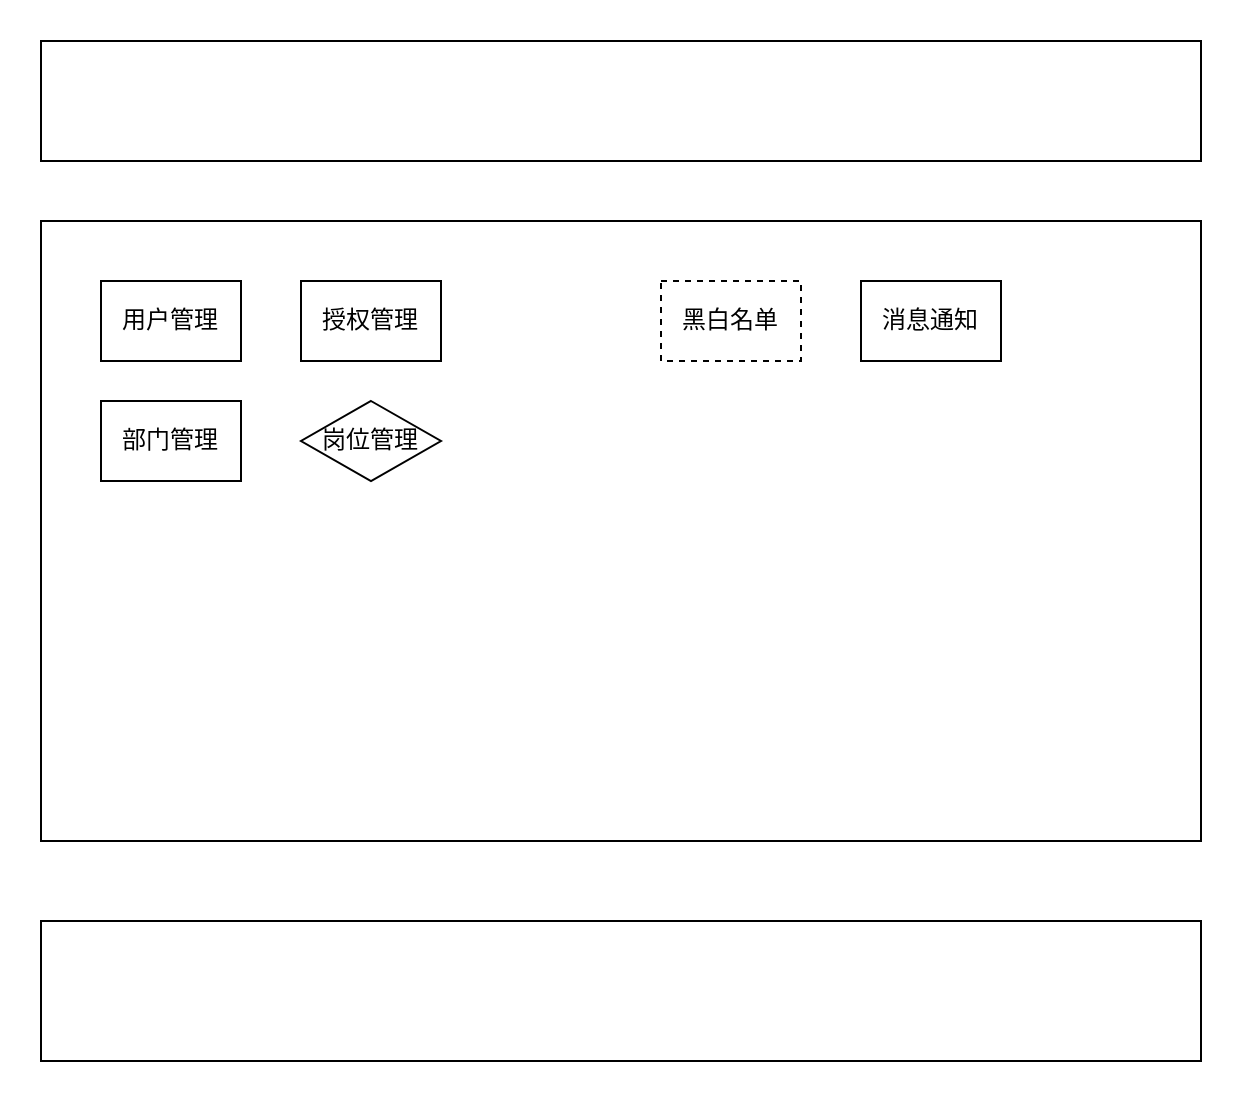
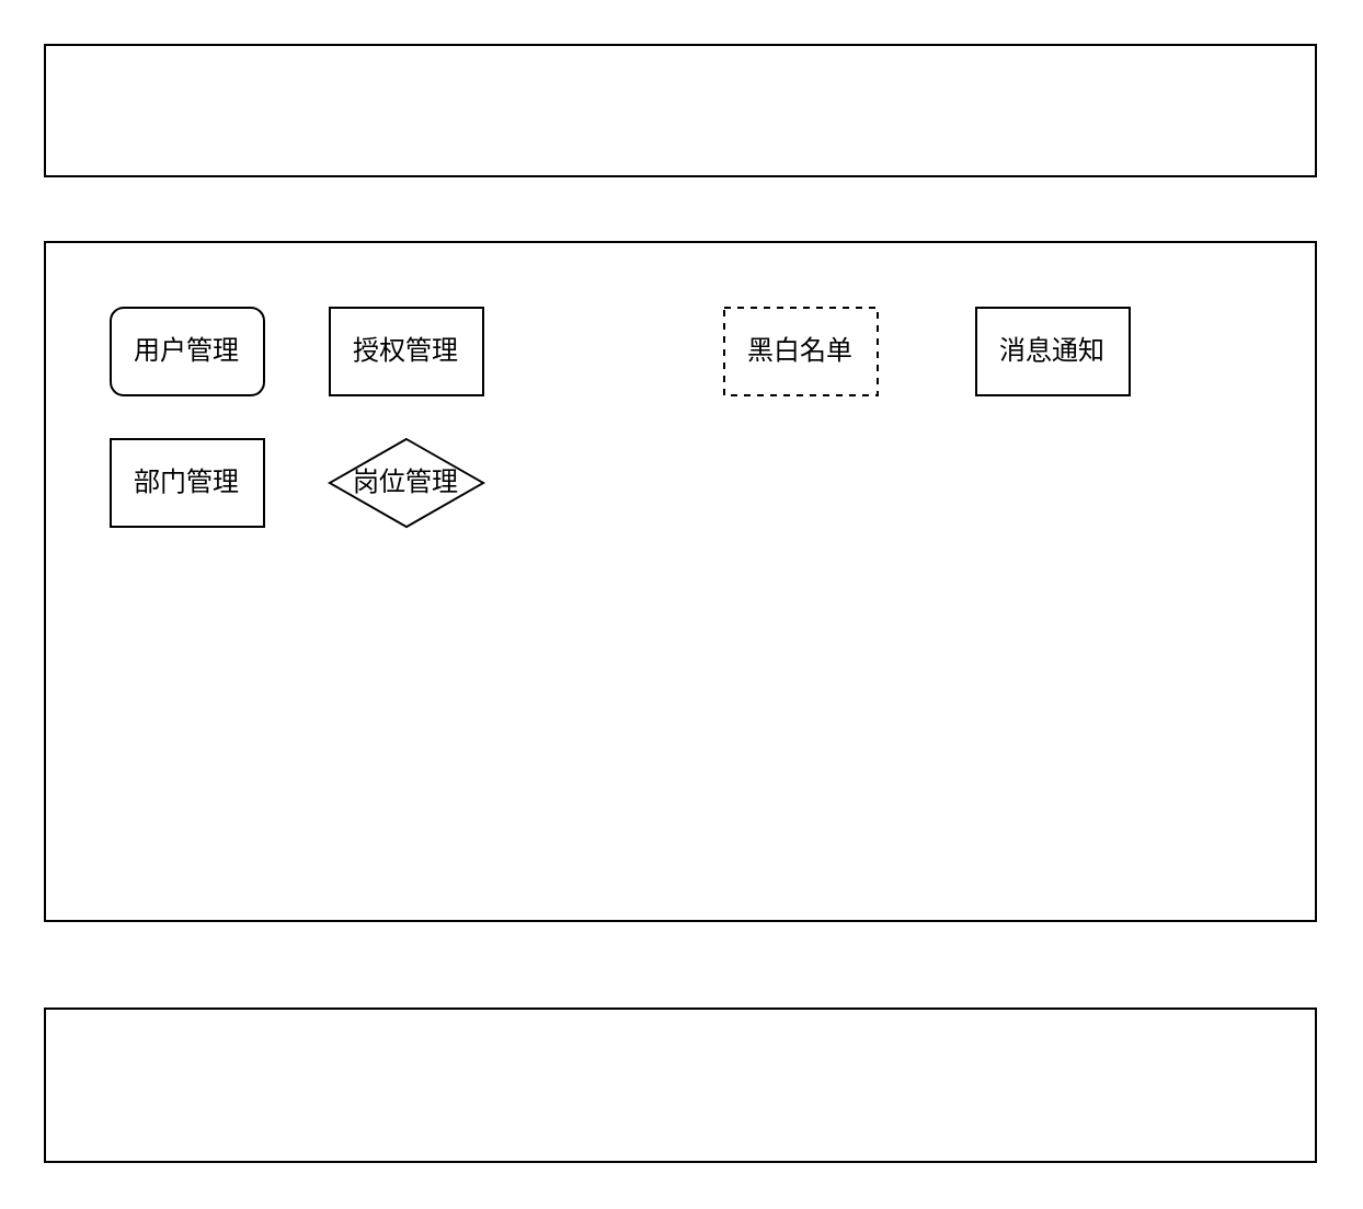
- <mxCell id="5" value="用户管理" style="rounded=0;whiteSpace=wrap;html=1;" vertex="1" parent="1"><mxGeometry x="50" y="140" width="70" height="40" as="geometry" /></mxCell>
+ <mxCell id="5" value="用户管理" style="whiteSpace=wrap;html=1;rounded=1;" vertex="1" parent="1"><mxGeometry x="50" y="140" width="70" height="40" as="geometry" /></mxCell>
- <mxCell id="6" value="消息通知" style="rounded=0;whiteSpace=wrap;html=1;" vertex="1" parent="1"><mxGeometry x="430" y="140" width="70" height="40" as="geometry" /></mxCell>
+ <mxCell id="6" value="消息通知" style="rounded=0;whiteSpace=wrap;html=1;" vertex="1" parent="1"><mxGeometry x="445" y="140" width="70" height="40" as="geometry" /></mxCell>
